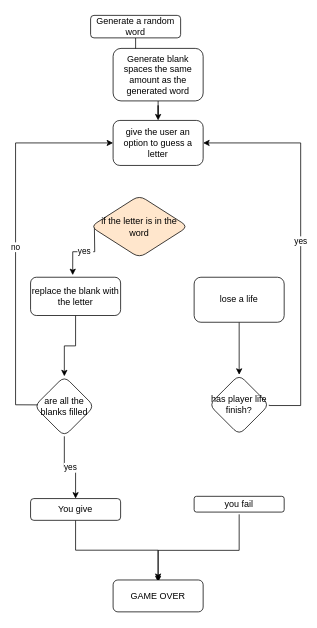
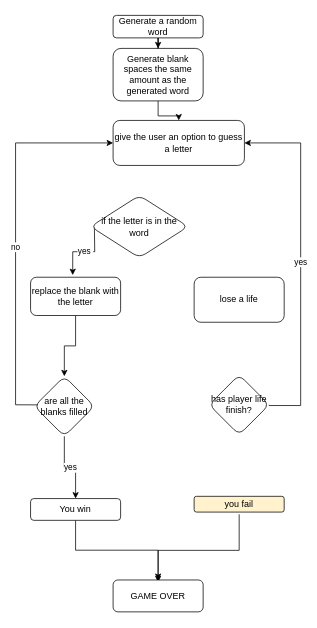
- <mxCell id="3" value="Generate a random word" style="rounded=1;whiteSpace=wrap;html=1;" vertex="1" parent="1"><mxGeometry x="120" y="20" width="120" height="30" as="geometry" /></mxCell>
+ <mxCell id="3" value="Generate a random word" style="rounded=1;whiteSpace=wrap;html=1;" vertex="1" parent="1"><mxGeometry x="150" y="20" width="120" height="30" as="geometry" /></mxCell>
- <mxCell id="6" value="give the user an option to guess a letter" style="rounded=1;whiteSpace=wrap;html=1;" vertex="1" parent="1"><mxGeometry x="150" y="160" width="120" height="60" as="geometry" /></mxCell>
+ <mxCell id="6" value="give the user an option to guess a letter" style="rounded=1;whiteSpace=wrap;html=1;" vertex="1" parent="1"><mxGeometry x="150" y="160" width="175" height="60" as="geometry" /></mxCell>
- <mxCell id="8" value="if the letter is in the word" style="rhombus;whiteSpace=wrap;html=1;rounded=1;fillColor=#ffe6cc;" vertex="1" parent="1"><mxGeometry x="120" y="260" width="130" height="83" as="geometry" /></mxCell>
+ <mxCell id="8" value="if the letter is in the word" style="rhombus;whiteSpace=wrap;html=1;rounded=1;" vertex="1" parent="1"><mxGeometry x="120" y="260" width="130" height="83" as="geometry" /></mxCell>
- <mxCell id="11" value="" style="edgeStyle=orthogonalEdgeStyle;rounded=0;orthogonalLoop=1;jettySize=auto;html=1;" edge="1" parent="1" source="12" target="17"><mxGeometry relative="1" as="geometry" /></mxCell>
- <mxCell id="21" value="you fail" style="whiteSpace=wrap;html=1;rounded=1;" vertex="1" parent="1"><mxGeometry x="258" y="661" width="120" height="21" as="geometry" /></mxCell>
+ <mxCell id="21" value="you fail" style="whiteSpace=wrap;html=1;rounded=1;fillColor=#fff2cc;" vertex="1" parent="1"><mxGeometry x="258" y="661" width="120" height="21" as="geometry" /></mxCell>
- <mxCell id="19" value="You give" style="whiteSpace=wrap;html=1;rounded=1;" vertex="1" parent="1"><mxGeometry x="40" y="664" width="120" height="29" as="geometry" /></mxCell>
+ <mxCell id="19" value="You win" style="whiteSpace=wrap;html=1;rounded=1;" vertex="1" parent="1"><mxGeometry x="40" y="664" width="120" height="29" as="geometry" /></mxCell>
